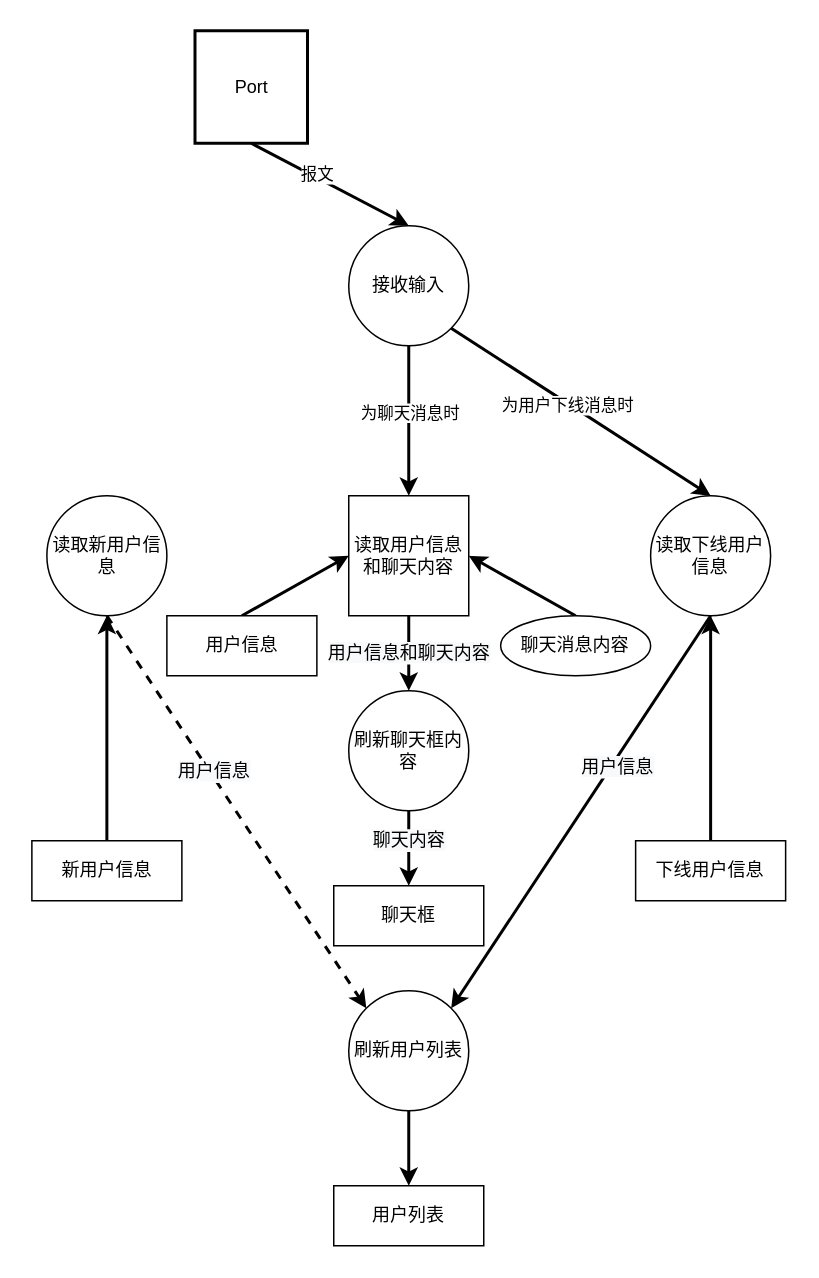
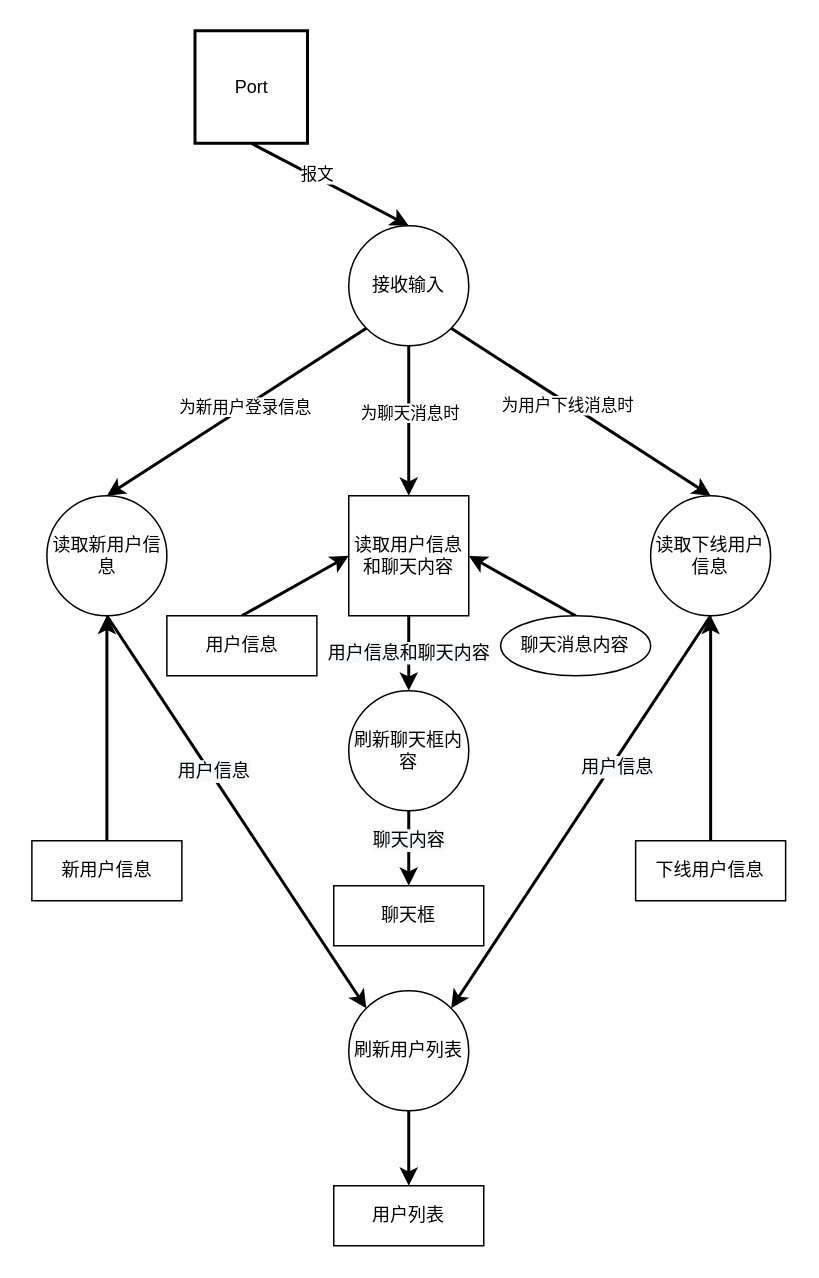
+ <mxCell id="5" style="rounded=0;orthogonalLoop=1;jettySize=auto;html=1;exitX=0;exitY=1;exitDx=0;exitDy=0;strokeWidth=2;entryX=0.5;entryY=0;entryDx=0;entryDy=0;" edge="1" parent="1" source="11" target="14"><mxGeometry relative="1" as="geometry" /></mxCell>
+ <mxCell id="6" value="为新用户登录信息" style="edgeLabel;html=1;align=center;verticalAlign=middle;resizable=0;points=[];" vertex="1" connectable="0" parent="5"><mxGeometry x="-0.055" relative="1" as="geometry"><mxPoint as="offset" /></mxGeometry></mxCell>
- <mxCell id="12" style="edgeStyle=none;rounded=0;orthogonalLoop=1;jettySize=auto;html=1;exitX=0.5;exitY=1;exitDx=0;exitDy=0;entryX=0;entryY=0;entryDx=0;entryDy=0;strokeWidth=2;dashed=1;" edge="1" parent="1" source="14" target="18"><mxGeometry relative="1" as="geometry" /></mxCell>
+ <mxCell id="12" style="edgeStyle=none;rounded=0;orthogonalLoop=1;jettySize=auto;html=1;exitX=0.5;exitY=1;exitDx=0;exitDy=0;entryX=0;entryY=0;entryDx=0;entryDy=0;strokeWidth=2;" edge="1" parent="1" source="14" target="18"><mxGeometry relative="1" as="geometry" /></mxCell>
